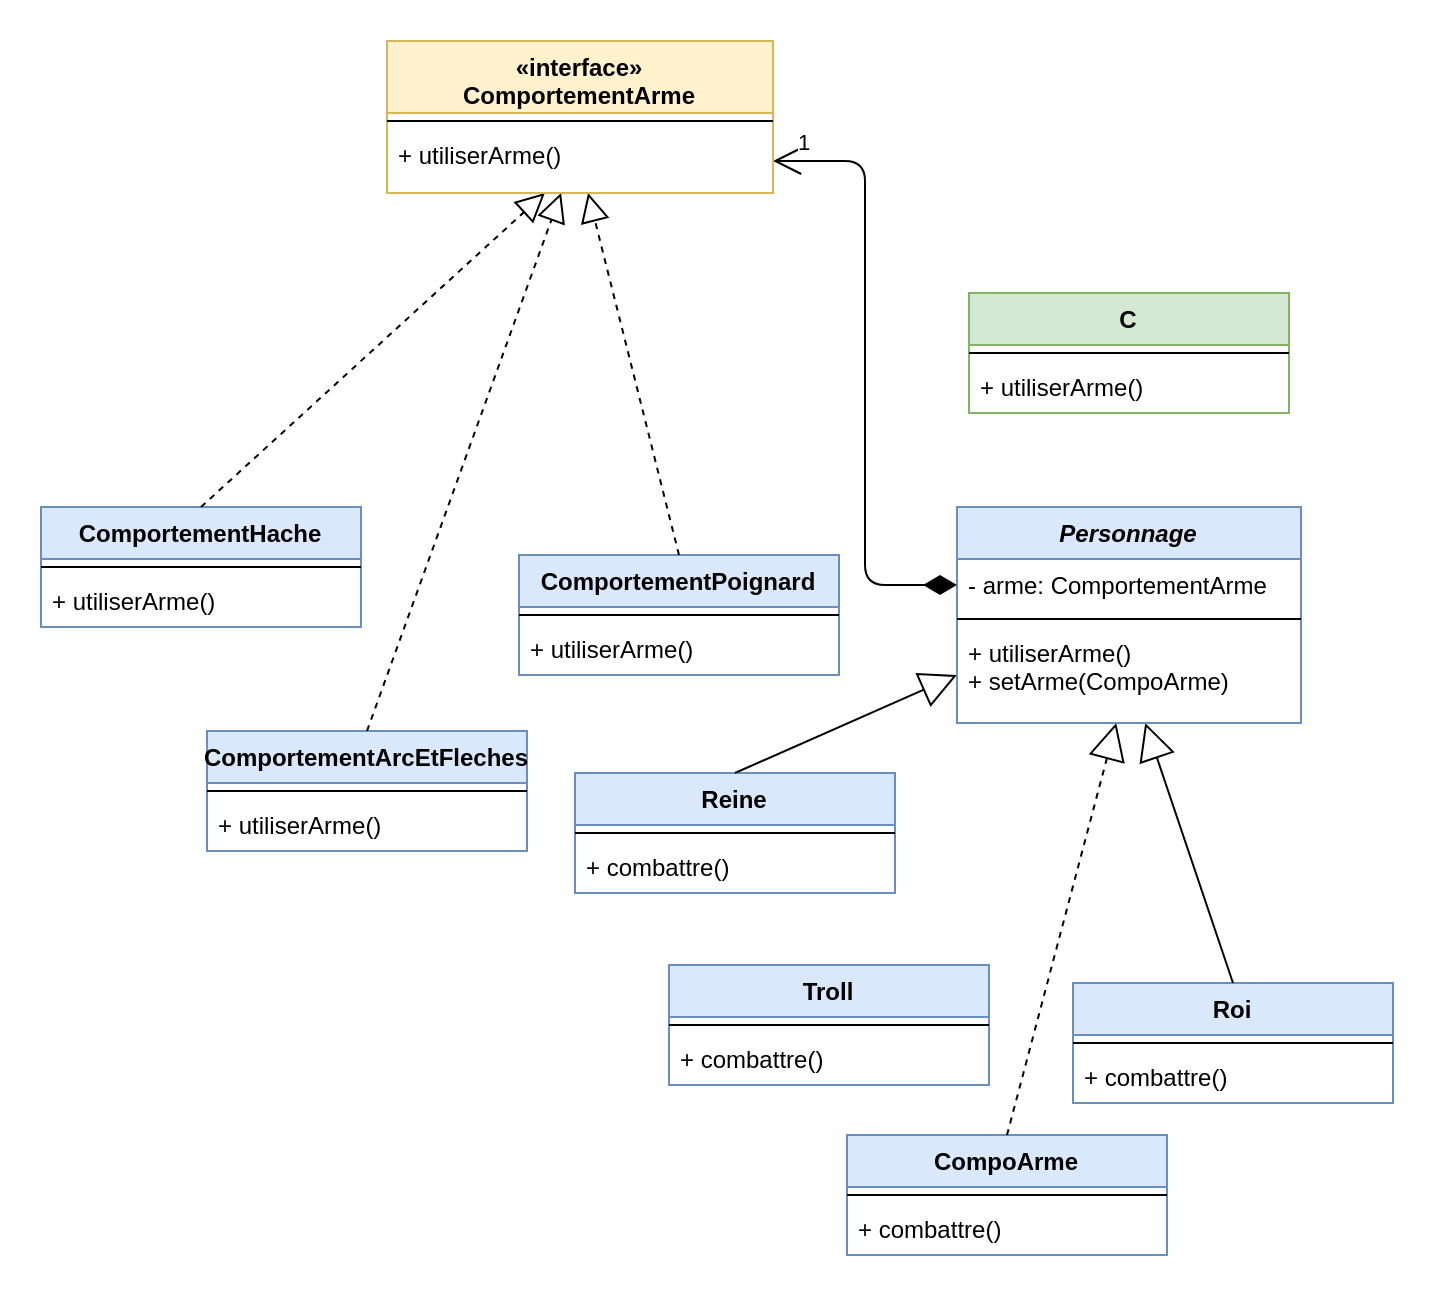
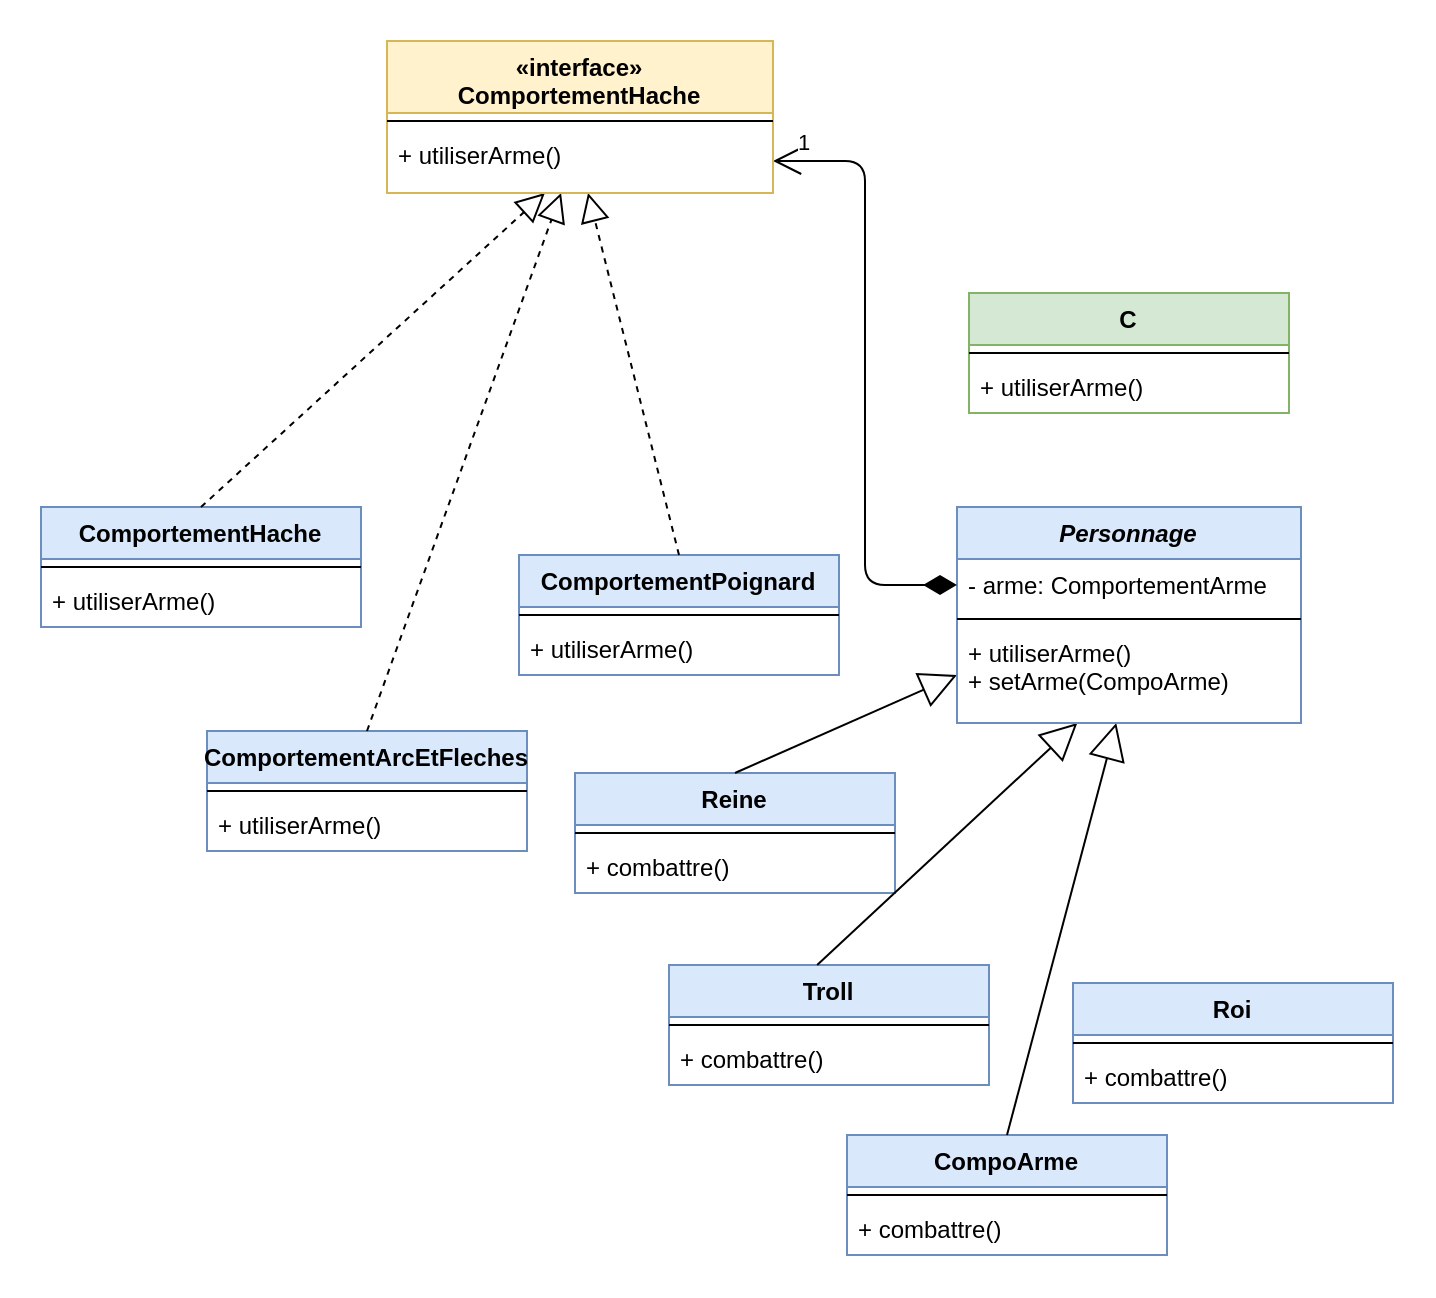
- <mxCell id="35" value="«interface»&#10;ComportementArme&#10;" style="swimlane;fontStyle=1;align=center;verticalAlign=top;childLayout=stackLayout;horizontal=1;startSize=36;horizontalStack=0;resizeParent=1;resizeParentMax=0;resizeLast=0;collapsible=1;marginBottom=0;fillColor=#fff2cc;strokeColor=#d6b656;" parent="1" vertex="1"><mxGeometry x="193" y="20" width="193" height="76" as="geometry" /></mxCell>
+ <mxCell id="35" value="«interface»&#10;ComportementHache&#10;" style="swimlane;fontStyle=1;align=center;verticalAlign=top;childLayout=stackLayout;horizontal=1;startSize=36;horizontalStack=0;resizeParent=1;resizeParentMax=0;resizeLast=0;collapsible=1;marginBottom=0;fillColor=#fff2cc;strokeColor=#d6b656;" parent="1" vertex="1"><mxGeometry x="193" y="20" width="193" height="76" as="geometry" /></mxCell>
+ <mxCell id="28" value="" style="endArrow=block;endSize=16;endFill=0;html=1;exitX=0.463;exitY=0;exitDx=0;exitDy=0;exitPerimeter=0;" parent="1" source="17" target="33" edge="1"><mxGeometry width="160" relative="1" as="geometry"><mxPoint x="392" y="415" as="sourcePoint" /><mxPoint x="552" y="415" as="targetPoint" /></mxGeometry></mxCell>
- <mxCell id="26" value="" style="endArrow=block;endSize=16;endFill=0;html=1;exitX=0.5;exitY=0;exitDx=0;exitDy=0;" parent="1" source="11" target="33" edge="1"><mxGeometry width="160" relative="1" as="geometry"><mxPoint x="697" y="412" as="sourcePoint" /><mxPoint x="857" y="412" as="targetPoint" /></mxGeometry></mxCell>
- <mxCell id="27" value="" style="endArrow=block;endSize=16;endFill=0;html=1;exitX=0.5;exitY=0;exitDx=0;exitDy=0;dashed=1;" parent="1" source="14" target="33" edge="1"><mxGeometry width="160" relative="1" as="geometry"><mxPoint x="549" y="403" as="sourcePoint" /><mxPoint x="709" y="403" as="targetPoint" /></mxGeometry></mxCell>
+ <mxCell id="27" value="" style="endArrow=block;endSize=16;endFill=0;html=1;exitX=0.5;exitY=0;exitDx=0;exitDy=0;" parent="1" source="14" target="33" edge="1"><mxGeometry width="160" relative="1" as="geometry"><mxPoint x="549" y="403" as="sourcePoint" /><mxPoint x="709" y="403" as="targetPoint" /></mxGeometry></mxCell>
